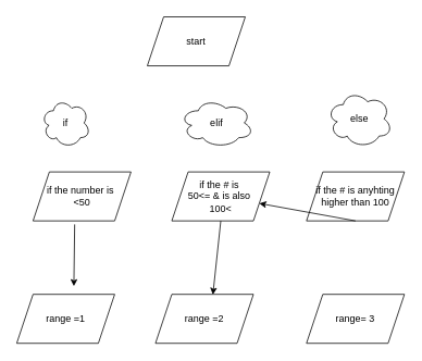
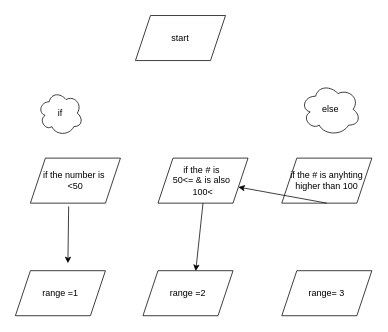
- <mxCell id="13" value="elif" style="ellipse;shape=cloud;whiteSpace=wrap;html=1;" vertex="1" parent="1"><mxGeometry x="220" y="120" width="90" height="60" as="geometry" /></mxCell>
